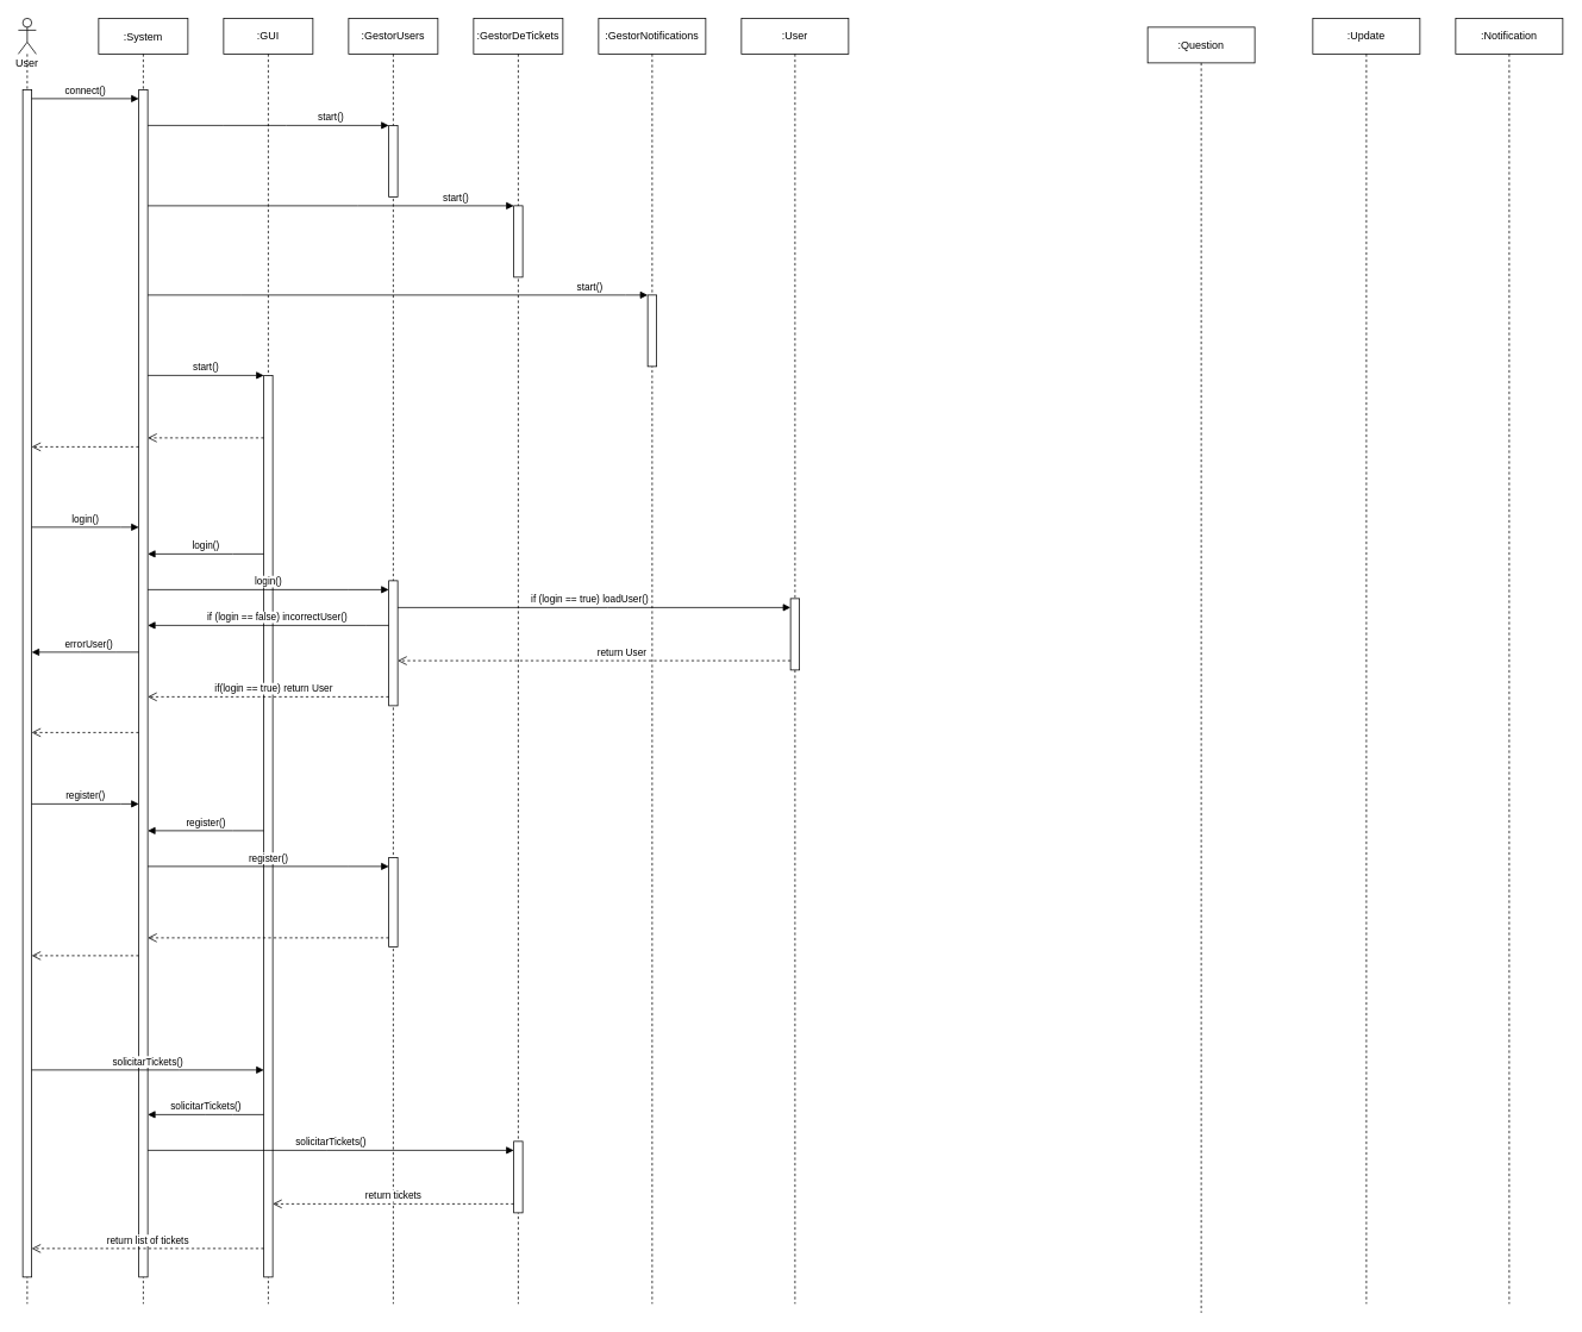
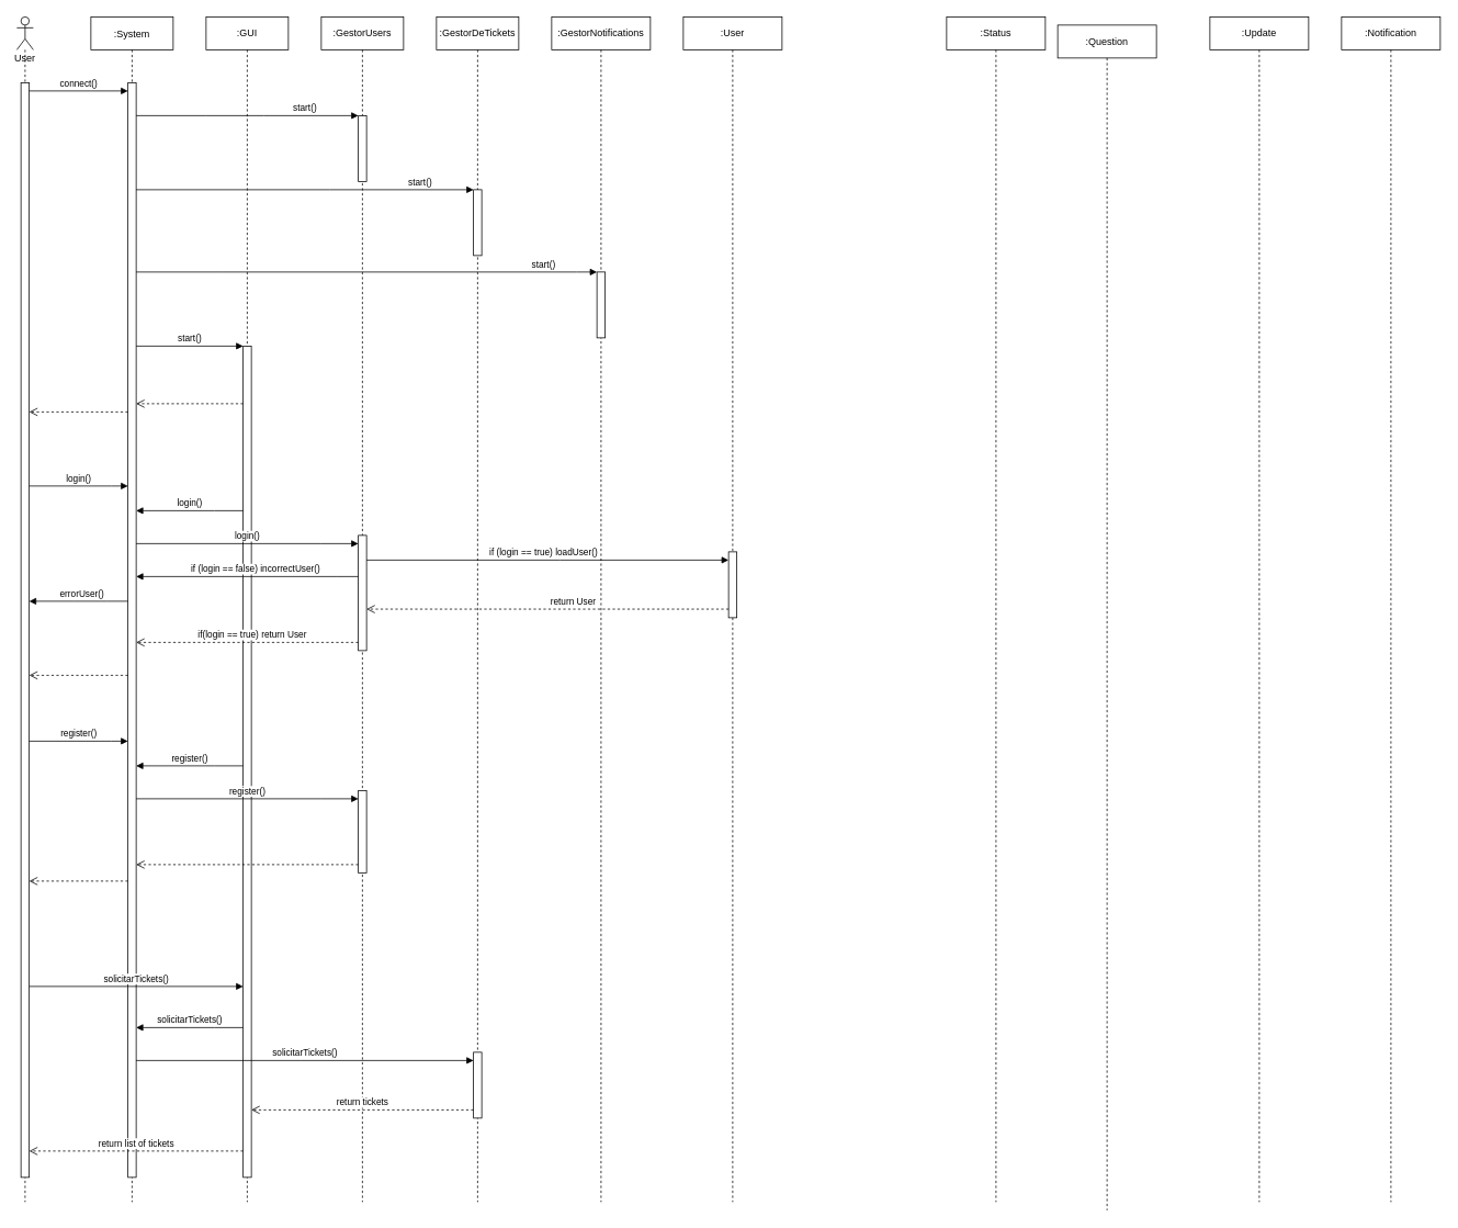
+ <mxCell id="29" value=":Status" style="shape=umlLifeline;perimeter=lifelinePerimeter;whiteSpace=wrap;html=1;container=1;collapsible=0;recursiveResize=0;outlineConnect=0;" parent="1" vertex="1"><mxGeometry x="1150" y="20" width="120" height="1440" as="geometry" /></mxCell>
